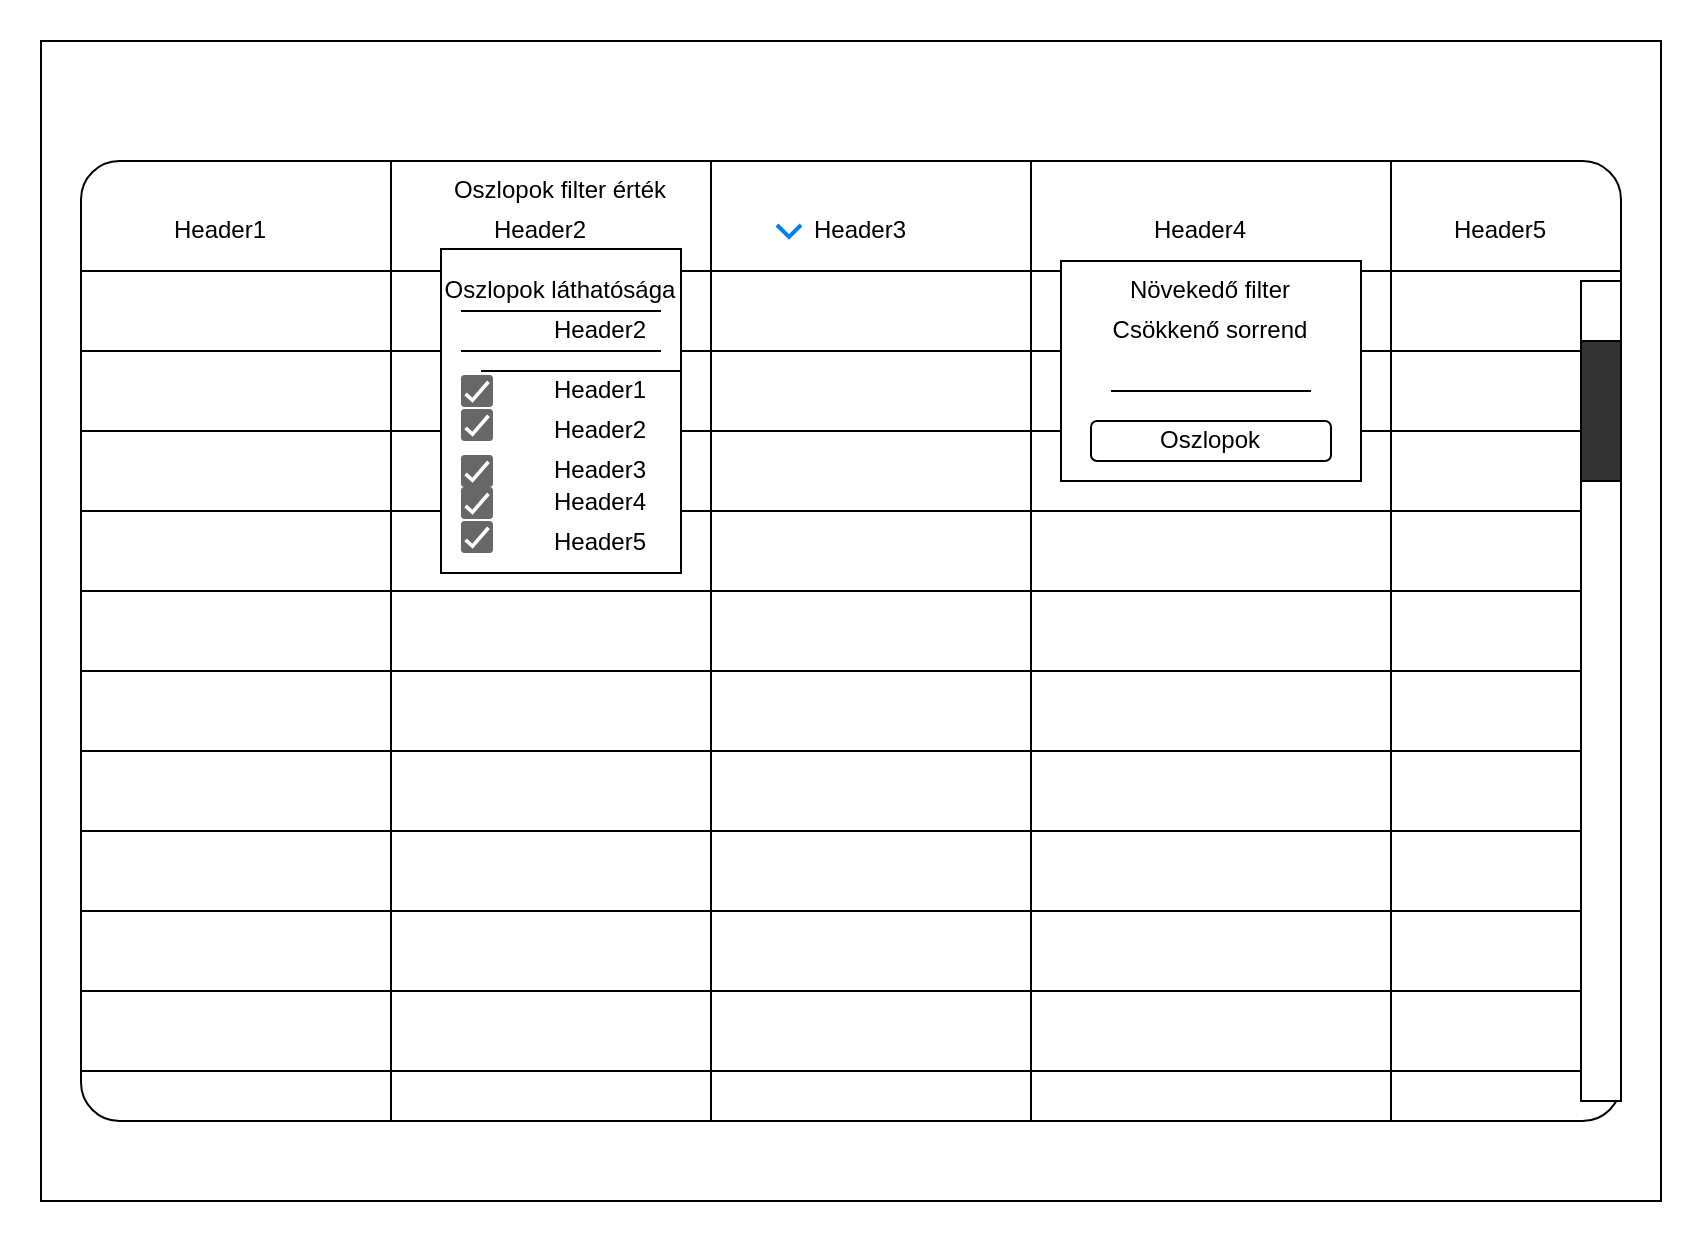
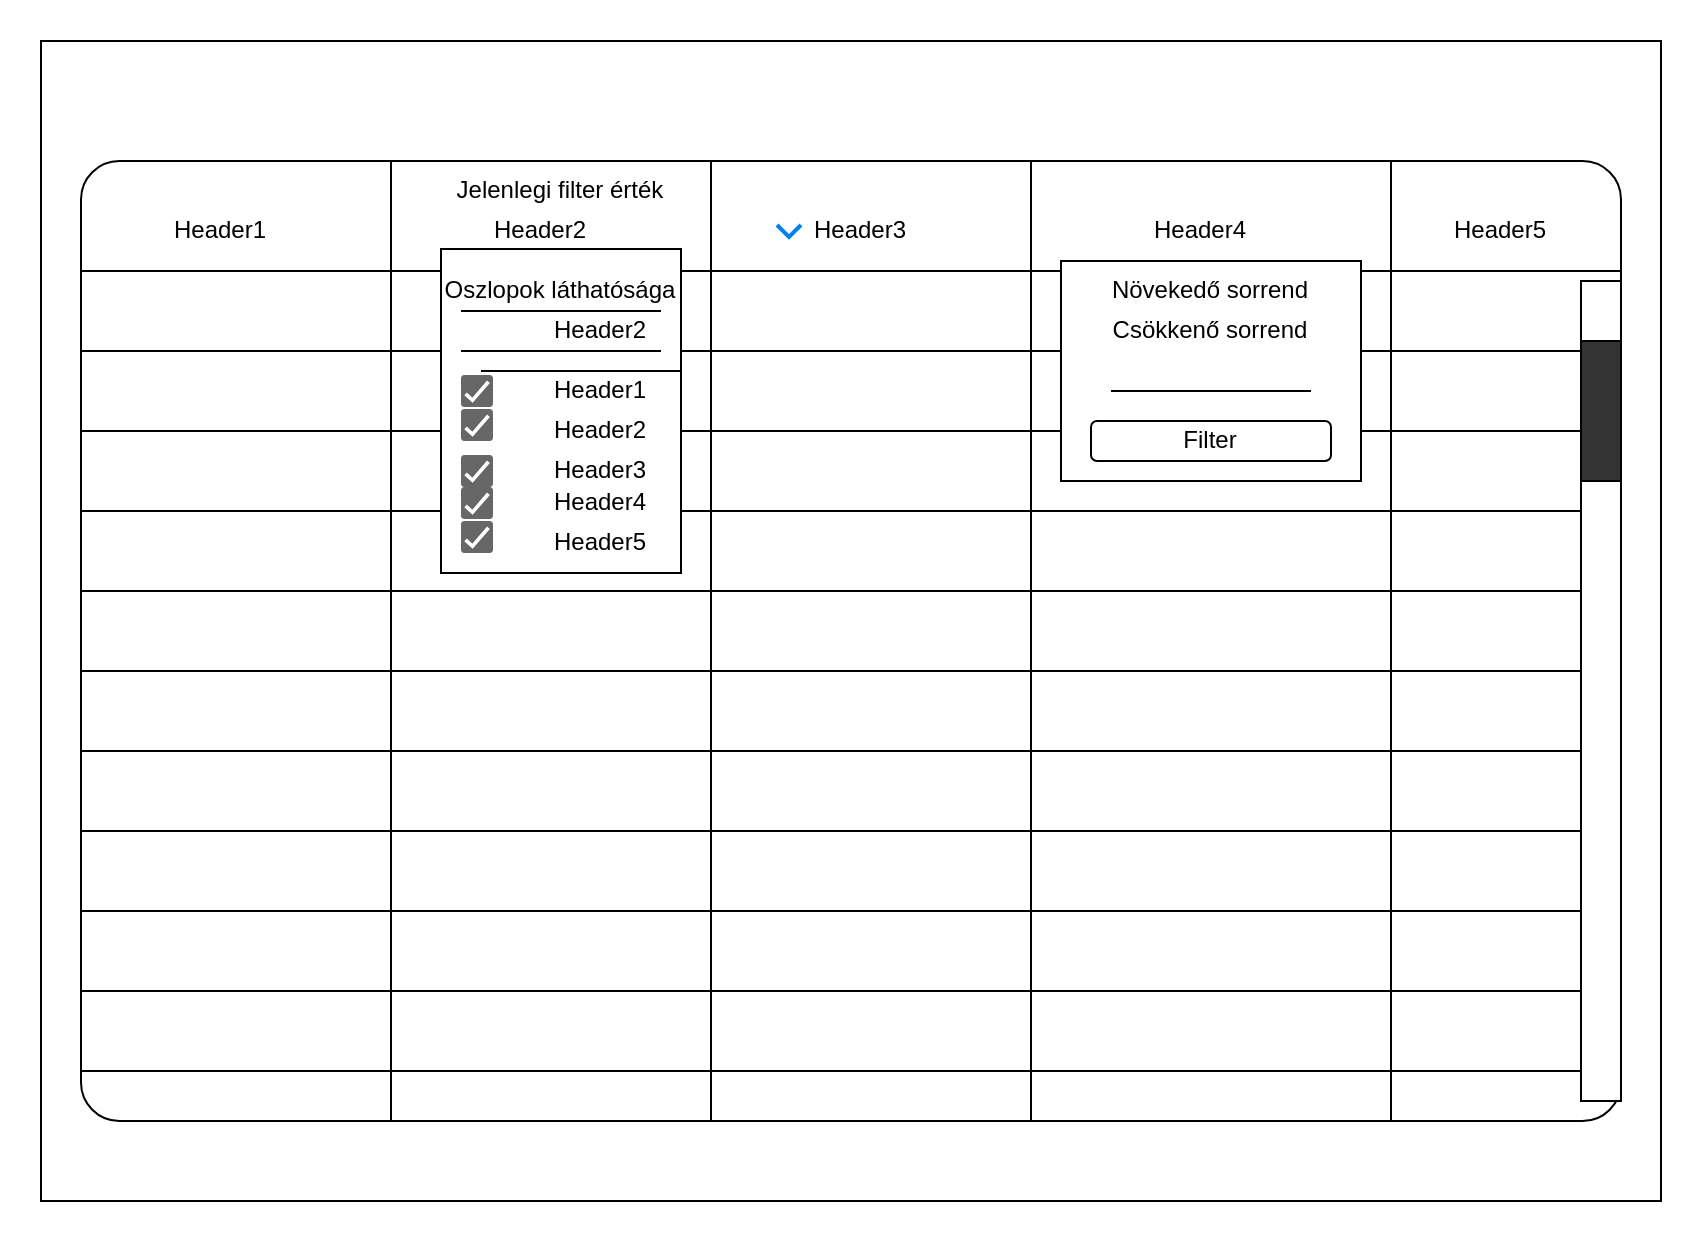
- <mxCell id="16" value="Oszlopok filter érték" style="text;html=1;align=center;verticalAlign=middle;whiteSpace=wrap;rounded=0;" vertex="1" parent="1"><mxGeometry x="220" y="80" width="120" height="30" as="geometry" /></mxCell>
+ <mxCell id="16" value="Jelenlegi filter érték" style="text;html=1;align=center;verticalAlign=middle;whiteSpace=wrap;rounded=0;" vertex="1" parent="1"><mxGeometry x="220" y="80" width="120" height="30" as="geometry" /></mxCell>
- <mxCell id="32" value="Növekedő filter" style="text;html=1;align=center;verticalAlign=middle;whiteSpace=wrap;rounded=0;" vertex="1" parent="1"><mxGeometry x="550" y="130" width="110" height="30" as="geometry" /></mxCell>
+ <mxCell id="32" value="Növekedő sorrend" style="text;html=1;align=center;verticalAlign=middle;whiteSpace=wrap;rounded=0;" vertex="1" parent="1"><mxGeometry x="550" y="130" width="110" height="30" as="geometry" /></mxCell>
- <mxCell id="31" value="Oszlopok" style="rounded=1;whiteSpace=wrap;html=1;" vertex="1" parent="1"><mxGeometry x="545" y="210" width="120" height="20" as="geometry" /></mxCell>
+ <mxCell id="31" value="Filter" style="rounded=1;whiteSpace=wrap;html=1;" vertex="1" parent="1"><mxGeometry x="545" y="210" width="120" height="20" as="geometry" /></mxCell>
